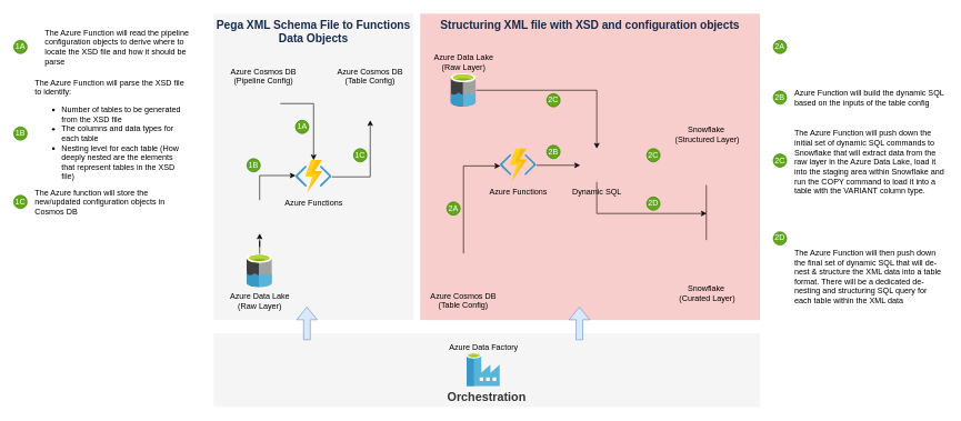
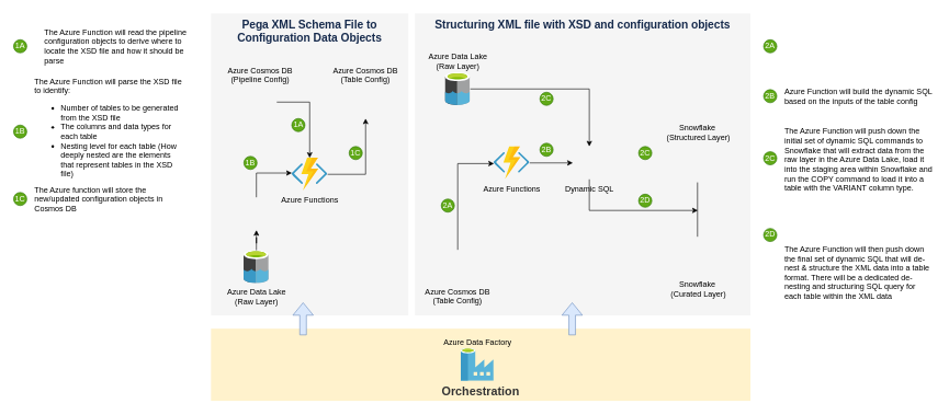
- <mxCell id="3" value="&lt;span style=&quot;color: rgb(23 , 43 , 77) ; letter-spacing: -0.008em&quot;&gt;&lt;b&gt;&lt;font style=&quot;font-size: 17.16px&quot;&gt;Pega XML Schema File to Functions Data Objects&lt;/font&gt;&lt;/b&gt;&lt;/span&gt;" style="rounded=0;whiteSpace=wrap;html=1;fillColor=#f5f5f5;fontColor=#333333;strokeColor=none;verticalAlign=top;" parent="1" vertex="1"><mxGeometry x="320" y="20" width="300" height="460" as="geometry" /></mxCell>
+ <mxCell id="3" value="&lt;span style=&quot;color: rgb(23 , 43 , 77) ; letter-spacing: -0.008em&quot;&gt;&lt;b&gt;&lt;font style=&quot;font-size: 17.16px&quot;&gt;Pega XML Schema File to Configuration Data Objects&lt;/font&gt;&lt;/b&gt;&lt;/span&gt;" style="rounded=0;whiteSpace=wrap;html=1;fillColor=#f5f5f5;fontColor=#333333;strokeColor=none;verticalAlign=top;" parent="1" vertex="1"><mxGeometry x="320" y="20" width="300" height="460" as="geometry" /></mxCell>
- <mxCell id="2" value="&lt;span style=&quot;color: rgb(23 , 43 , 77) ; font-family: , &amp;quot;blinkmacsystemfont&amp;quot; , &amp;quot;segoe ui&amp;quot; , &amp;quot;roboto&amp;quot; , &amp;quot;noto sans&amp;quot; , &amp;quot;ubuntu&amp;quot; , &amp;quot;droid sans&amp;quot; , &amp;quot;helvetica neue&amp;quot; , sans-serif ; font-size: 1.43em ; letter-spacing: -0.008em&quot;&gt;Structuring XML file with XSD and configuration objects&lt;/span&gt;" style="rounded=0;whiteSpace=wrap;html=1;fillColor=#f8cecc;fontColor=#333333;strokeColor=none;verticalAlign=top;fontStyle=1;" parent="1" vertex="1"><mxGeometry x="630" y="20" width="510" height="460" as="geometry" /></mxCell>
+ <mxCell id="2" value="&lt;span style=&quot;color: rgb(23 , 43 , 77) ; font-family: , &amp;quot;blinkmacsystemfont&amp;quot; , &amp;quot;segoe ui&amp;quot; , &amp;quot;roboto&amp;quot; , &amp;quot;noto sans&amp;quot; , &amp;quot;ubuntu&amp;quot; , &amp;quot;droid sans&amp;quot; , &amp;quot;helvetica neue&amp;quot; , sans-serif ; font-size: 1.43em ; letter-spacing: -0.008em&quot;&gt;Structuring XML file with XSD and configuration objects&lt;/span&gt;" style="rounded=0;whiteSpace=wrap;html=1;fillColor=#f5f5f5;fontColor=#333333;strokeColor=none;verticalAlign=top;fontStyle=1" parent="1" vertex="1"><mxGeometry x="630" y="20" width="510" height="460" as="geometry" /></mxCell>
- <mxCell id="4" value="&lt;b&gt;&lt;font style=&quot;font-size: 18px&quot;&gt;Orchestration&lt;/font&gt;&lt;/b&gt;" style="rounded=0;whiteSpace=wrap;html=1;fillColor=#f5f5f5;fontColor=#333333;strokeColor=none;verticalAlign=bottom;" parent="1" vertex="1"><mxGeometry x="320" y="500" width="820" height="110" as="geometry" /></mxCell>
+ <mxCell id="4" value="&lt;b&gt;&lt;font style=&quot;font-size: 18px&quot;&gt;Orchestration&lt;/font&gt;&lt;/b&gt;" style="rounded=0;whiteSpace=wrap;html=1;fillColor=#fff2cc;fontColor=#333333;strokeColor=none;verticalAlign=bottom;" parent="1" vertex="1"><mxGeometry x="320" y="500" width="820" height="110" as="geometry" /></mxCell>
